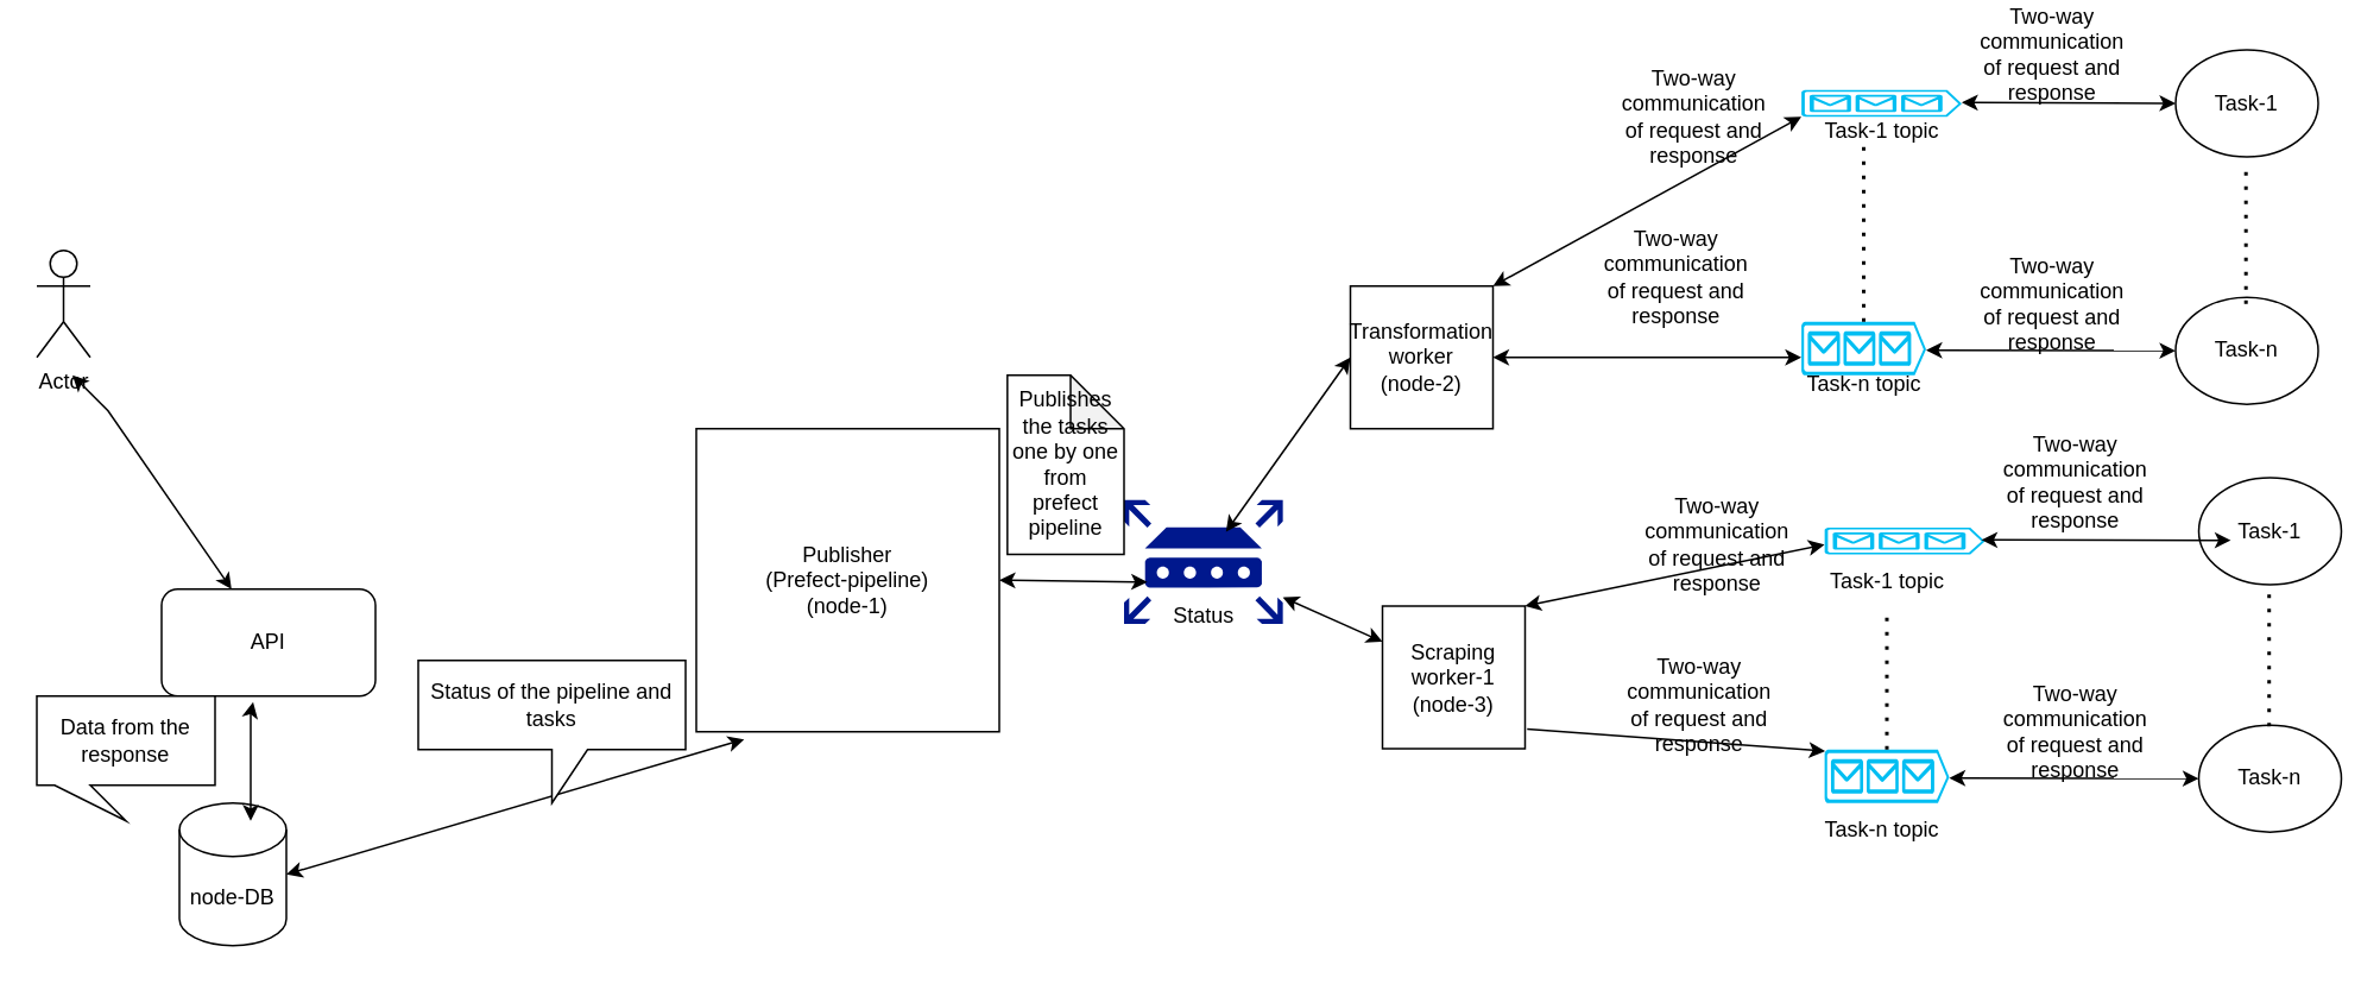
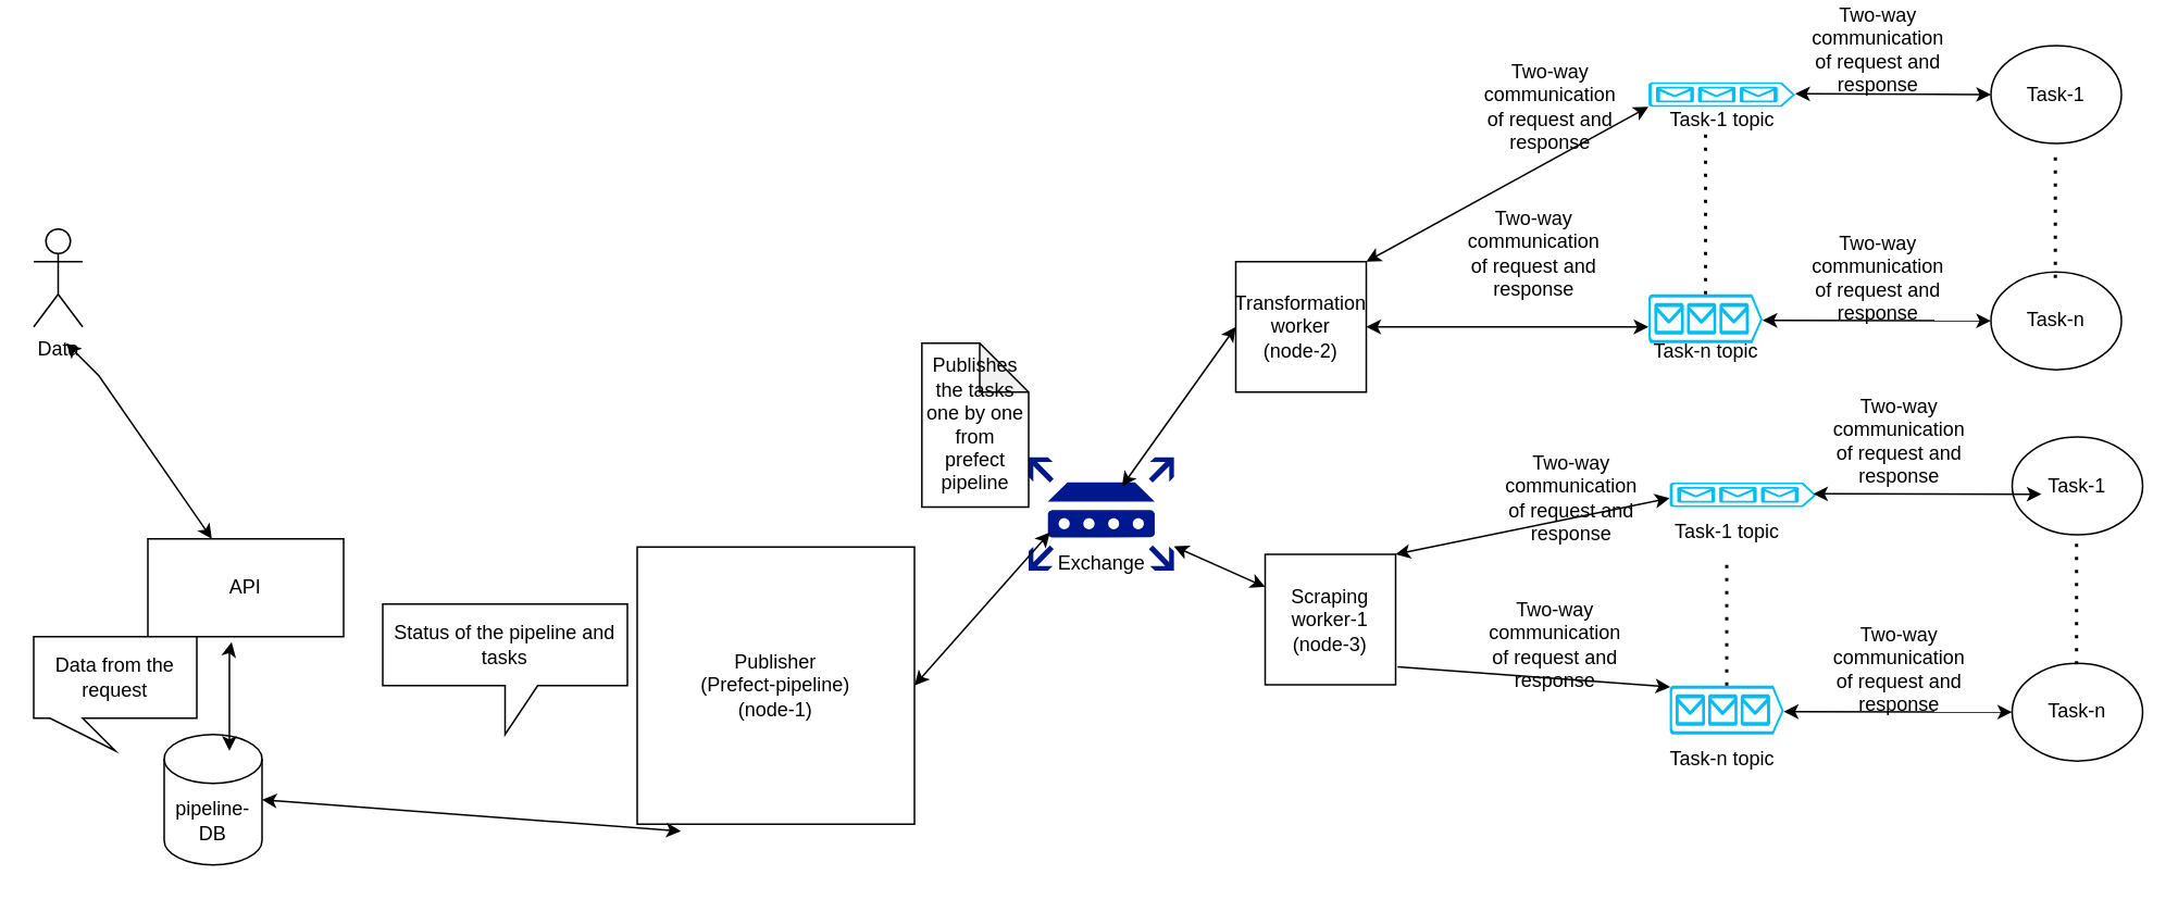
- <mxCell id="6" value="Actor" style="shape=umlActor;verticalLabelPosition=bottom;verticalAlign=top;html=1;outlineConnect=0;" vertex="1" parent="1"><mxGeometry x="20" y="140" width="30" height="60" as="geometry" /></mxCell>
+ <mxCell id="6" value="Data" style="shape=umlActor;verticalLabelPosition=bottom;verticalAlign=top;html=1;outlineConnect=0;" vertex="1" parent="1"><mxGeometry x="20" y="140" width="30" height="60" as="geometry" /></mxCell>
- <mxCell id="2" value="Publisher&lt;br&gt;(Prefect-pipeline)&lt;br&gt;(node-1)" style="whiteSpace=wrap;html=1;aspect=fixed;" vertex="1" parent="1"><mxGeometry x="390" y="240" width="170" height="170" as="geometry" /></mxCell>
+ <mxCell id="2" value="Publisher&lt;br&gt;(Prefect-pipeline)&lt;br&gt;(node-1)" style="whiteSpace=wrap;html=1;aspect=fixed;" vertex="1" parent="1"><mxGeometry x="390" y="335" width="170" height="170" as="geometry" /></mxCell>
- <mxCell id="24" value="Status" style="text;html=1;strokeColor=none;fillColor=none;align=center;verticalAlign=middle;whiteSpace=wrap;rounded=0;" vertex="1" parent="1"><mxGeometry x="644.55" y="330" width="60" height="30" as="geometry" /></mxCell>
+ <mxCell id="24" value="Exchange" style="text;html=1;strokeColor=none;fillColor=none;align=center;verticalAlign=middle;whiteSpace=wrap;rounded=0;" vertex="1" parent="1"><mxGeometry x="644.55" y="330" width="60" height="30" as="geometry" /></mxCell>
- <mxCell id="5" value="API" style="whiteSpace=wrap;html=1;rounded=1;" vertex="1" parent="1"><mxGeometry x="90" y="330" width="120" height="60" as="geometry" /></mxCell>
+ <mxCell id="5" value="API" style="rounded=0;whiteSpace=wrap;html=1;" vertex="1" parent="1"><mxGeometry x="90" y="330" width="120" height="60" as="geometry" /></mxCell>
- <mxCell id="10" value="Data from the response" style="shape=callout;whiteSpace=wrap;html=1;perimeter=calloutPerimeter;size=20;position=0.1;base=20;" vertex="1" parent="1"><mxGeometry x="20" y="390" width="100" height="70" as="geometry" /></mxCell>
+ <mxCell id="10" value="Data from the request" style="shape=callout;whiteSpace=wrap;html=1;perimeter=calloutPerimeter;size=20;position=0.1;base=20;" vertex="1" parent="1"><mxGeometry x="20" y="390" width="100" height="70" as="geometry" /></mxCell>
- <mxCell id="8" value="node-DB" style="shape=cylinder3;whiteSpace=wrap;html=1;boundedLbl=1;backgroundOutline=1;size=15;" vertex="1" parent="1"><mxGeometry x="100" y="450" width="60" height="80" as="geometry" /></mxCell>
+ <mxCell id="8" value="pipeline-DB" style="shape=cylinder3;whiteSpace=wrap;html=1;boundedLbl=1;backgroundOutline=1;size=15;" vertex="1" parent="1"><mxGeometry x="100" y="450" width="60" height="80" as="geometry" /></mxCell>
